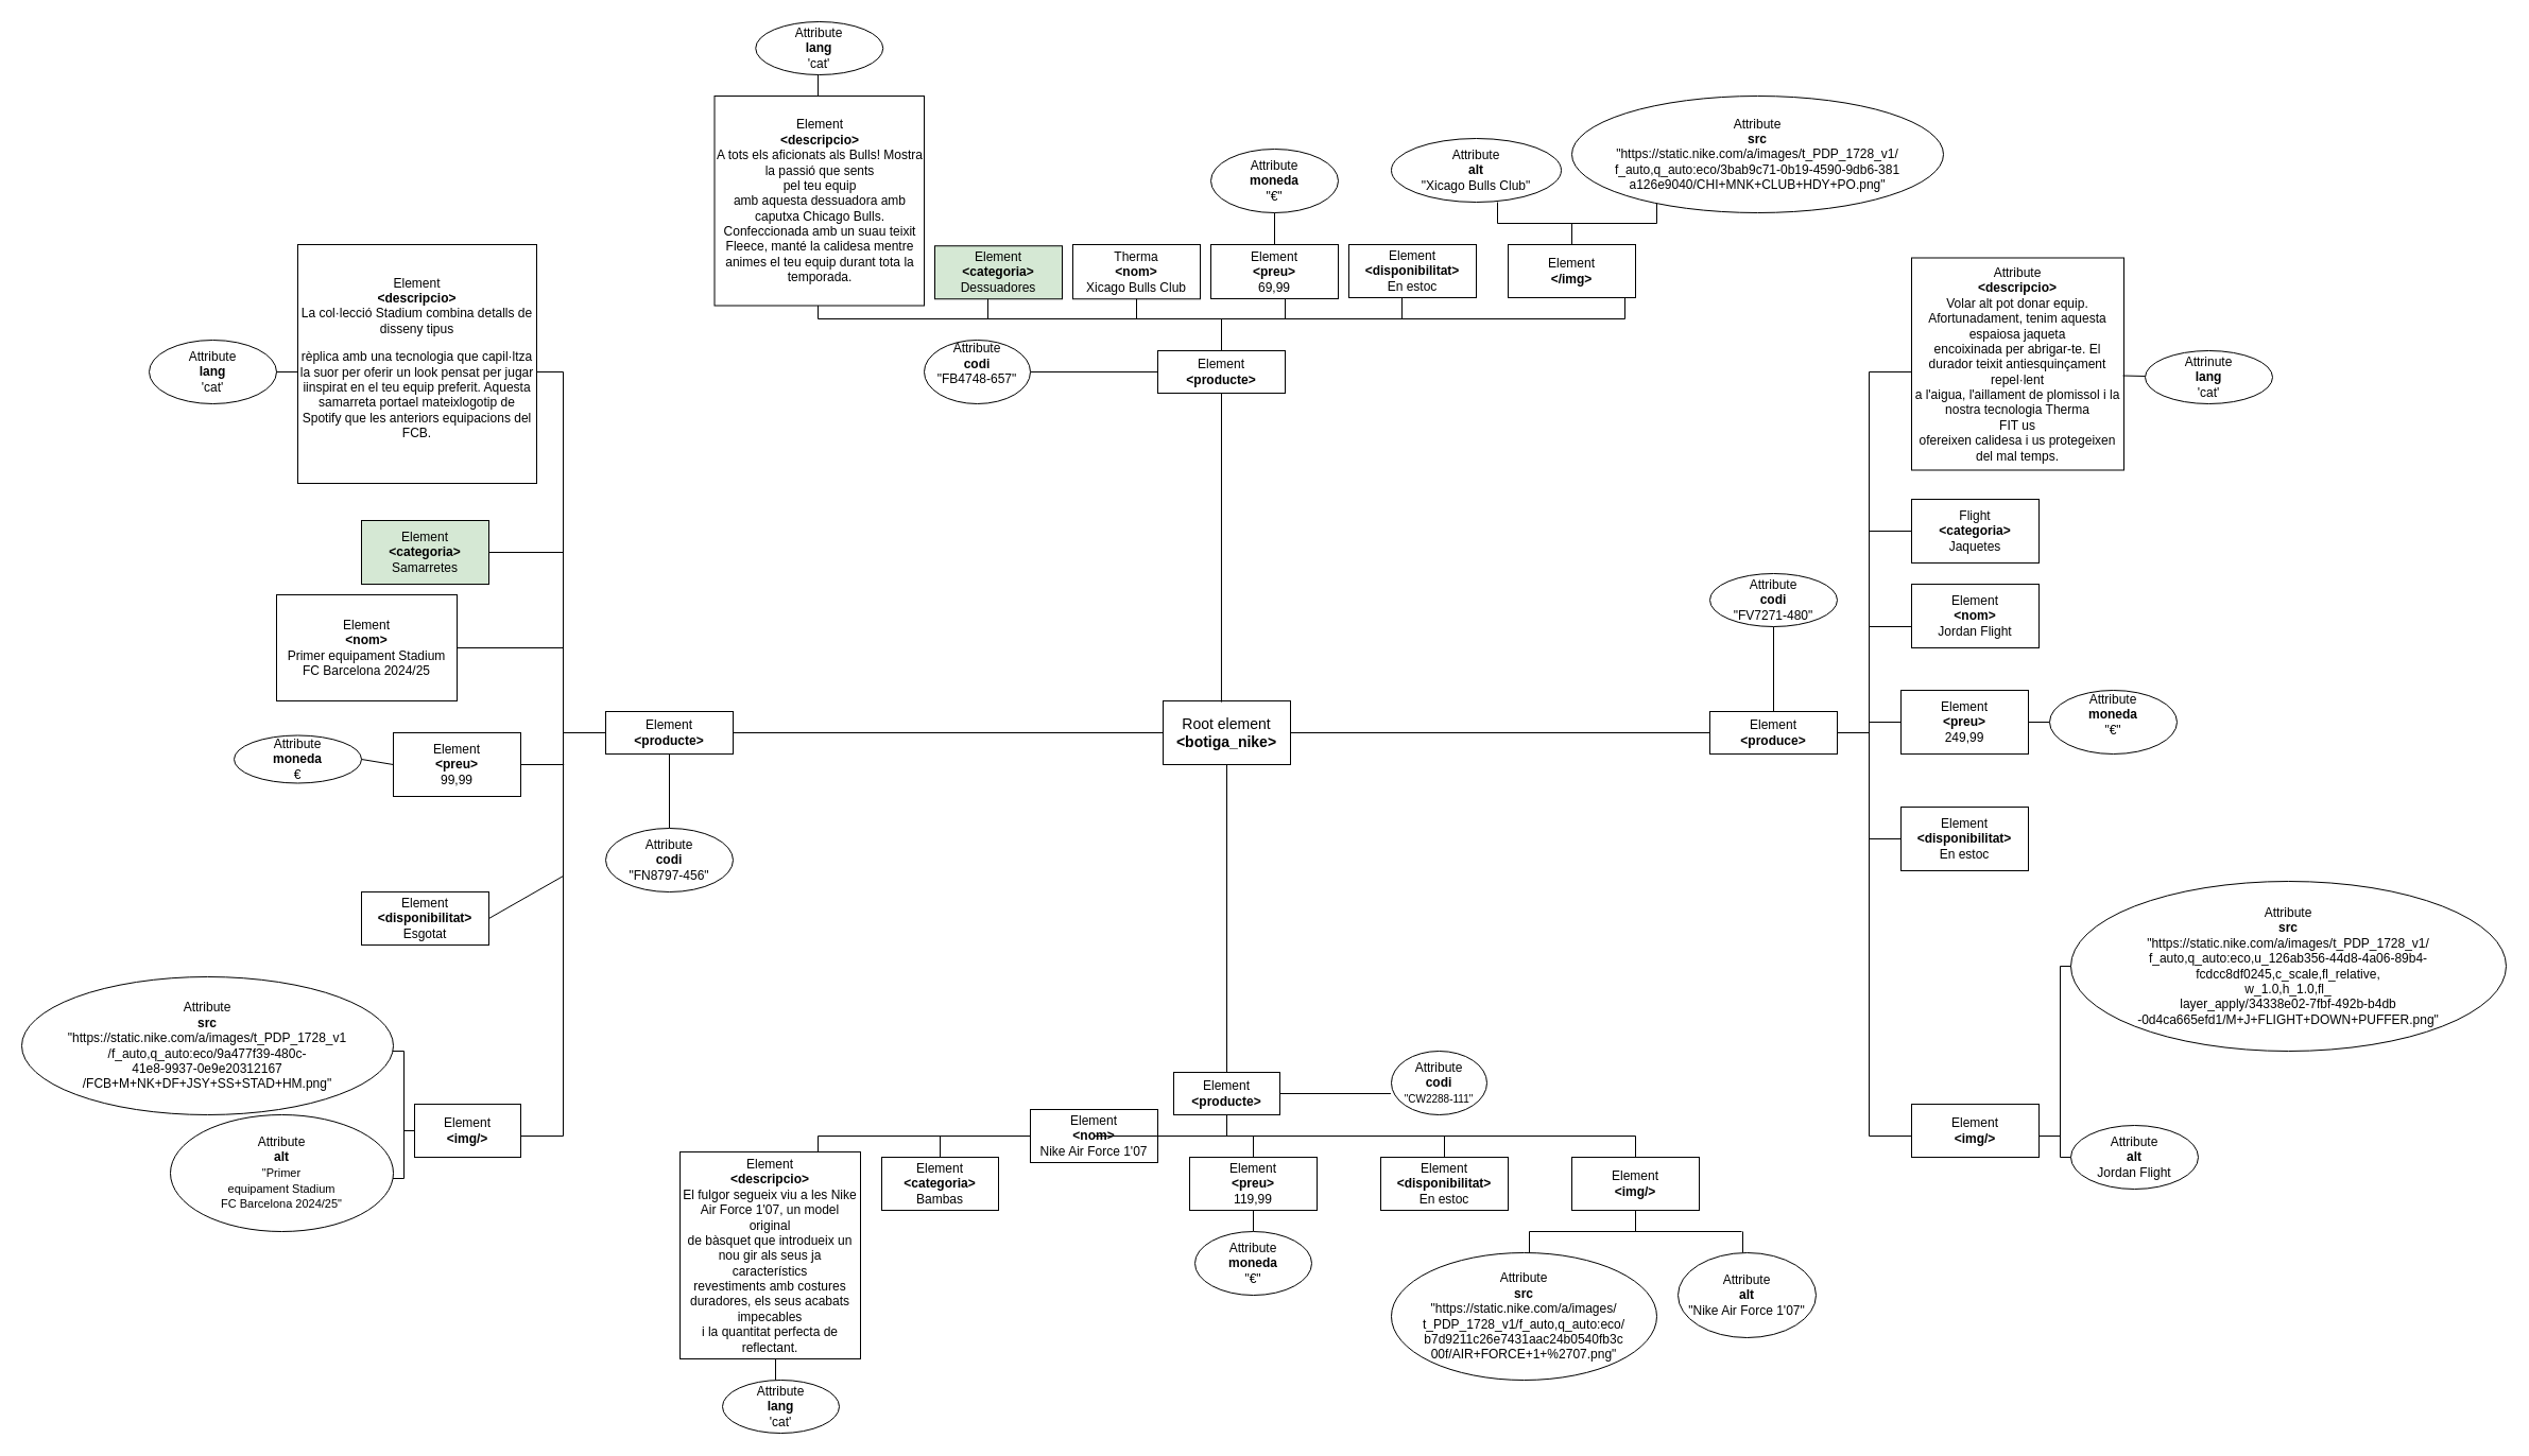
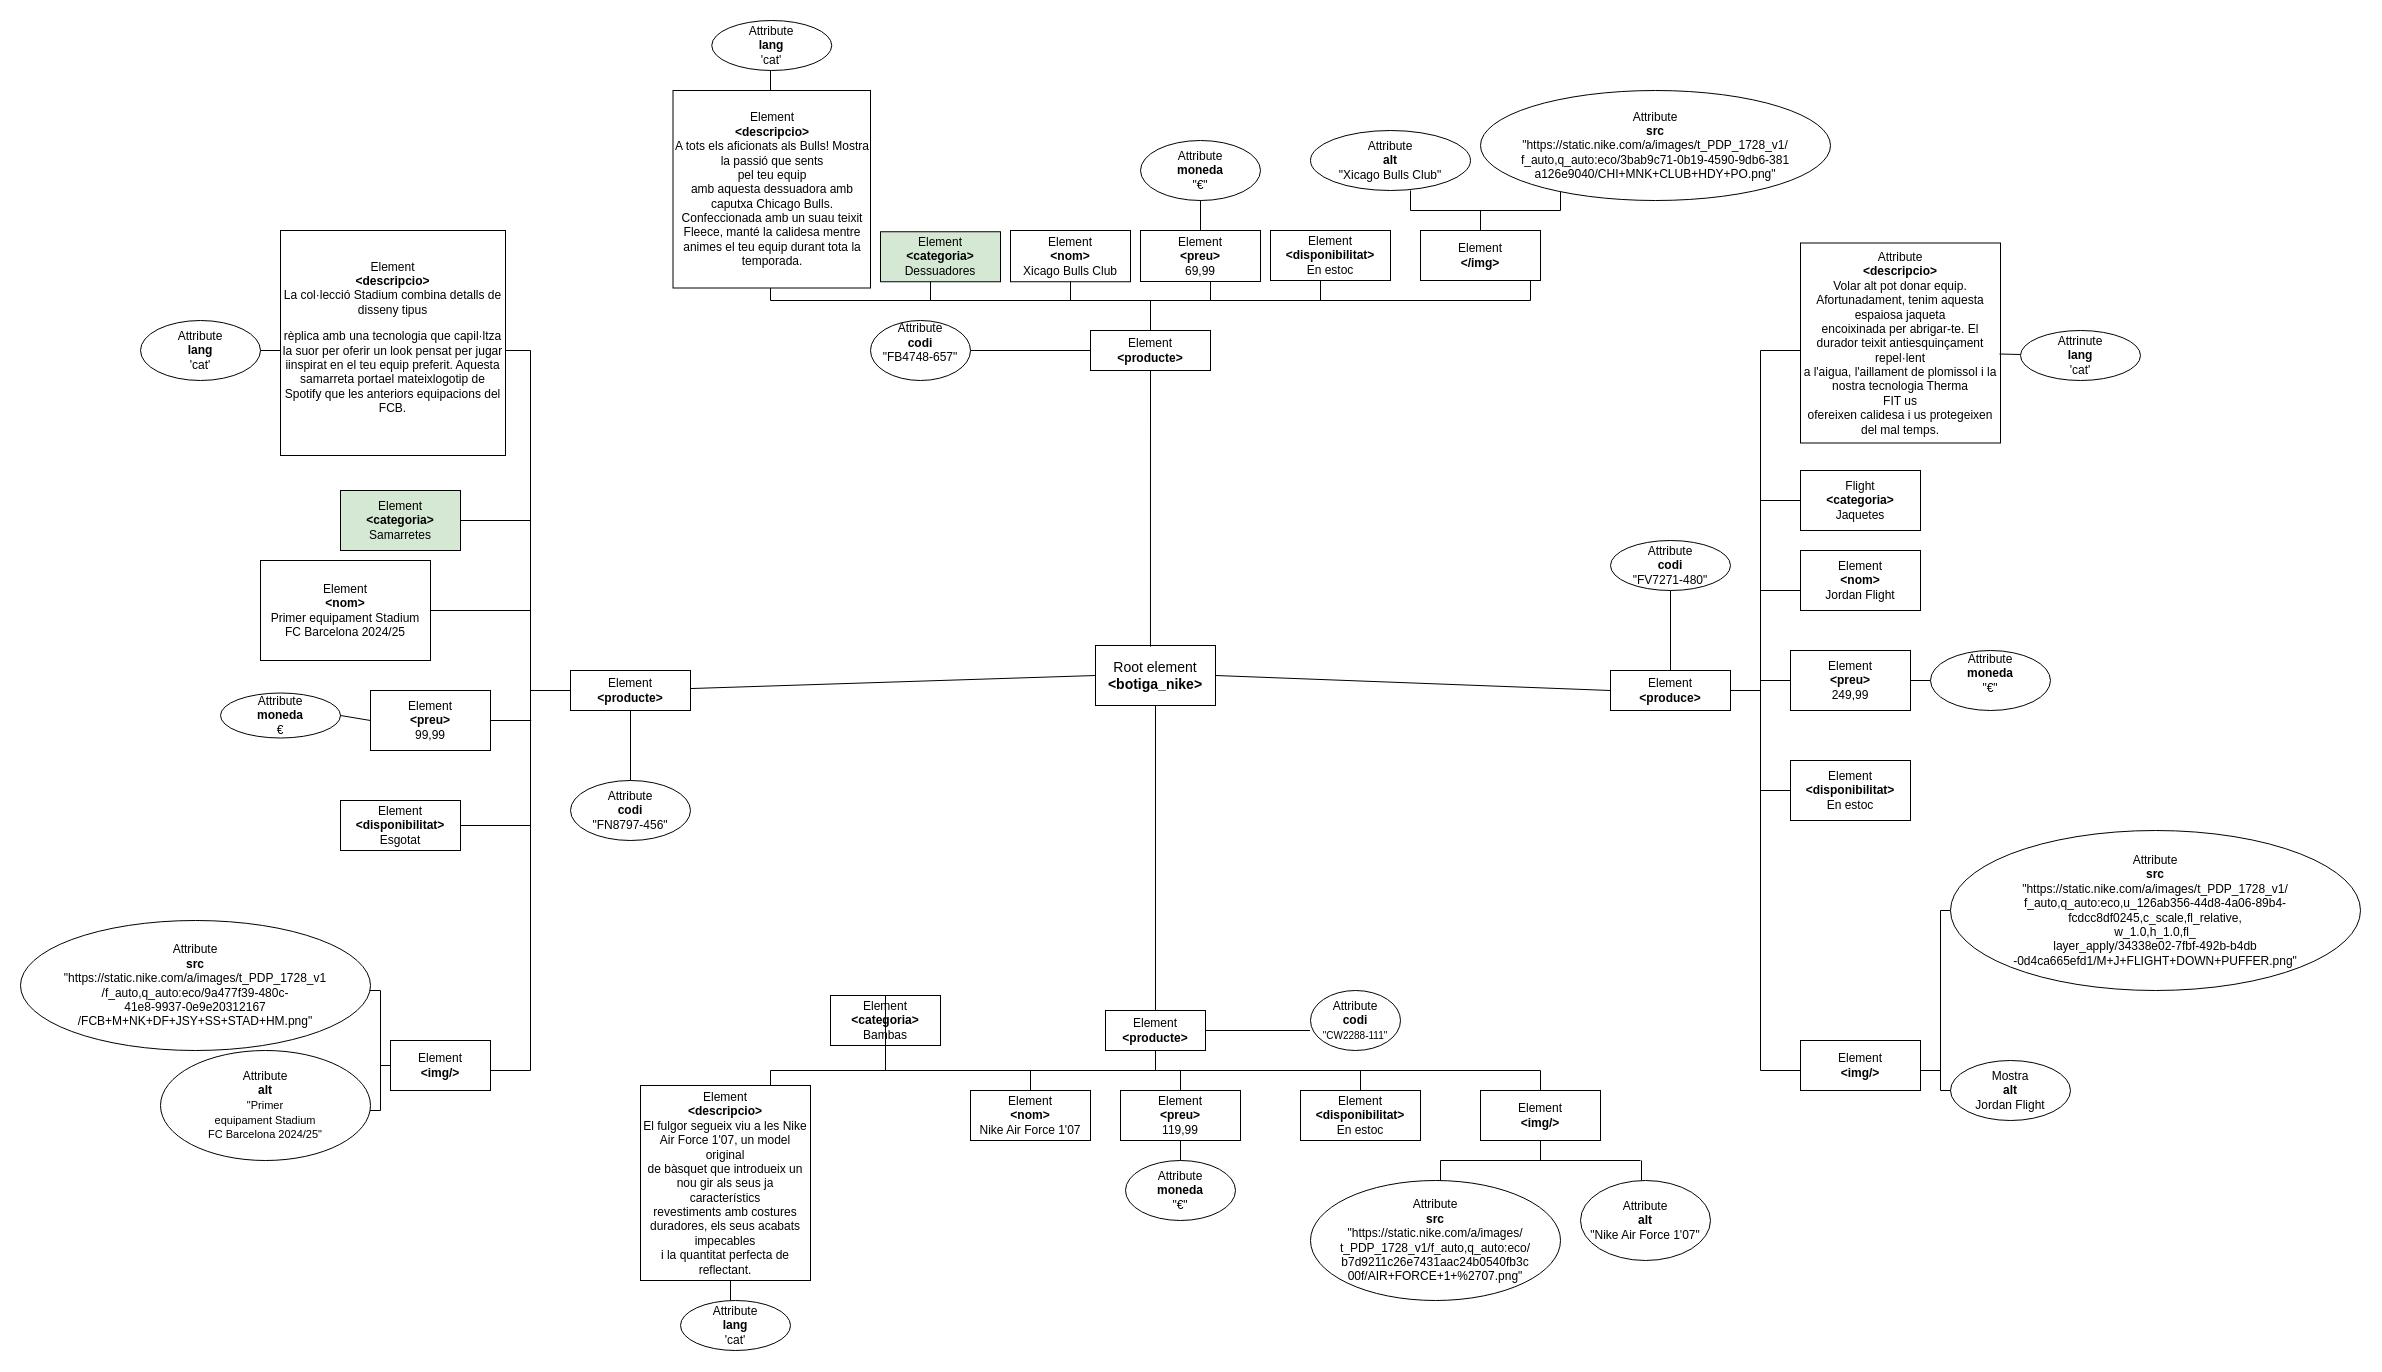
- <mxCell id="103" value="Therma&lt;br&gt;&lt;b&gt;&amp;lt;nom&amp;gt;&lt;/b&gt;&lt;br&gt;Xicago Bulls Club" style="rounded=0;whiteSpace=wrap;html=1;" vertex="1" parent="1"><mxGeometry x="1010" y="230" width="120" height="51.25" as="geometry" /></mxCell>
+ <mxCell id="103" value="Element&lt;br&gt;&lt;b&gt;&amp;lt;nom&amp;gt;&lt;/b&gt;&lt;br&gt;Xicago Bulls Club" style="rounded=0;whiteSpace=wrap;html=1;" vertex="1" parent="1"><mxGeometry x="1010" y="230" width="120" height="51.25" as="geometry" /></mxCell>
- <mxCell id="2" value="&lt;font style=&quot;font-size: 14px;&quot;&gt;Root element&lt;br&gt;&lt;b style=&quot;&quot;&gt;&amp;lt;botiga_nike&amp;gt;&lt;/b&gt;&lt;/font&gt;" style="rounded=0;whiteSpace=wrap;html=1;" parent="1" vertex="1"><mxGeometry x="1095" y="660" width="120" height="60" as="geometry" /></mxCell>
+ <mxCell id="2" value="&lt;font style=&quot;font-size: 14px;&quot;&gt;Root element&lt;br&gt;&lt;b style=&quot;&quot;&gt;&amp;lt;botiga_nike&amp;gt;&lt;/b&gt;&lt;/font&gt;" style="rounded=0;whiteSpace=wrap;html=1;" parent="1" vertex="1"><mxGeometry x="1095" y="645" width="120" height="60" as="geometry" /></mxCell>
- <mxCell id="61" value="Element&lt;br&gt;&lt;b&gt;&amp;lt;disponibilitat&amp;gt;&lt;/b&gt;&lt;br&gt;Esgotat" style="rounded=0;whiteSpace=wrap;html=1;" vertex="1" parent="1"><mxGeometry x="340" y="840" width="120" height="50" as="geometry" /></mxCell>
+ <mxCell id="61" value="Element&lt;br&gt;&lt;b&gt;&amp;lt;disponibilitat&amp;gt;&lt;/b&gt;&lt;br&gt;Esgotat" style="rounded=0;whiteSpace=wrap;html=1;" vertex="1" parent="1"><mxGeometry x="340" y="800" width="120" height="50" as="geometry" /></mxCell>
- <mxCell id="20" value="Element&lt;br&gt;&lt;b&gt;&amp;lt;nom&amp;gt;&lt;/b&gt;&lt;br&gt;Nike Air Force 1'07" style="rounded=0;whiteSpace=wrap;html=1;" parent="1" vertex="1"><mxGeometry x="970" y="1045" width="120" height="50" as="geometry" /></mxCell>
+ <mxCell id="20" value="Element&lt;br&gt;&lt;b&gt;&amp;lt;nom&amp;gt;&lt;/b&gt;&lt;br&gt;Nike Air Force 1'07" style="rounded=0;whiteSpace=wrap;html=1;" parent="1" vertex="1"><mxGeometry x="970" y="1090" width="120" height="50" as="geometry" /></mxCell>
- <mxCell id="93" value="Attribute&lt;br&gt;&lt;b&gt;alt&lt;/b&gt;&lt;br&gt;Jordan Flight" style="ellipse;whiteSpace=wrap;html=1;" vertex="1" parent="1"><mxGeometry x="1950" y="1060" width="120" height="60" as="geometry" /></mxCell>
+ <mxCell id="93" value="Mostra&lt;br&gt;&lt;b&gt;alt&lt;/b&gt;&lt;br&gt;Jordan Flight" style="ellipse;whiteSpace=wrap;html=1;" vertex="1" parent="1"><mxGeometry x="1950" y="1060" width="120" height="60" as="geometry" /></mxCell>
- <mxCell id="22" value="Element&lt;br&gt;&lt;b&gt;&amp;lt;categoria&amp;gt;&lt;/b&gt;&lt;br&gt;Bambas" style="rounded=0;whiteSpace=wrap;html=1;" parent="1" vertex="1"><mxGeometry x="830" y="1090" width="110" height="50" as="geometry" /></mxCell>
+ <mxCell id="22" value="Element&lt;br&gt;&lt;b&gt;&amp;lt;categoria&amp;gt;&lt;/b&gt;&lt;br&gt;Bambas" style="rounded=0;whiteSpace=wrap;html=1;" parent="1" vertex="1"><mxGeometry x="830" y="995" width="110" height="50" as="geometry" /></mxCell>
